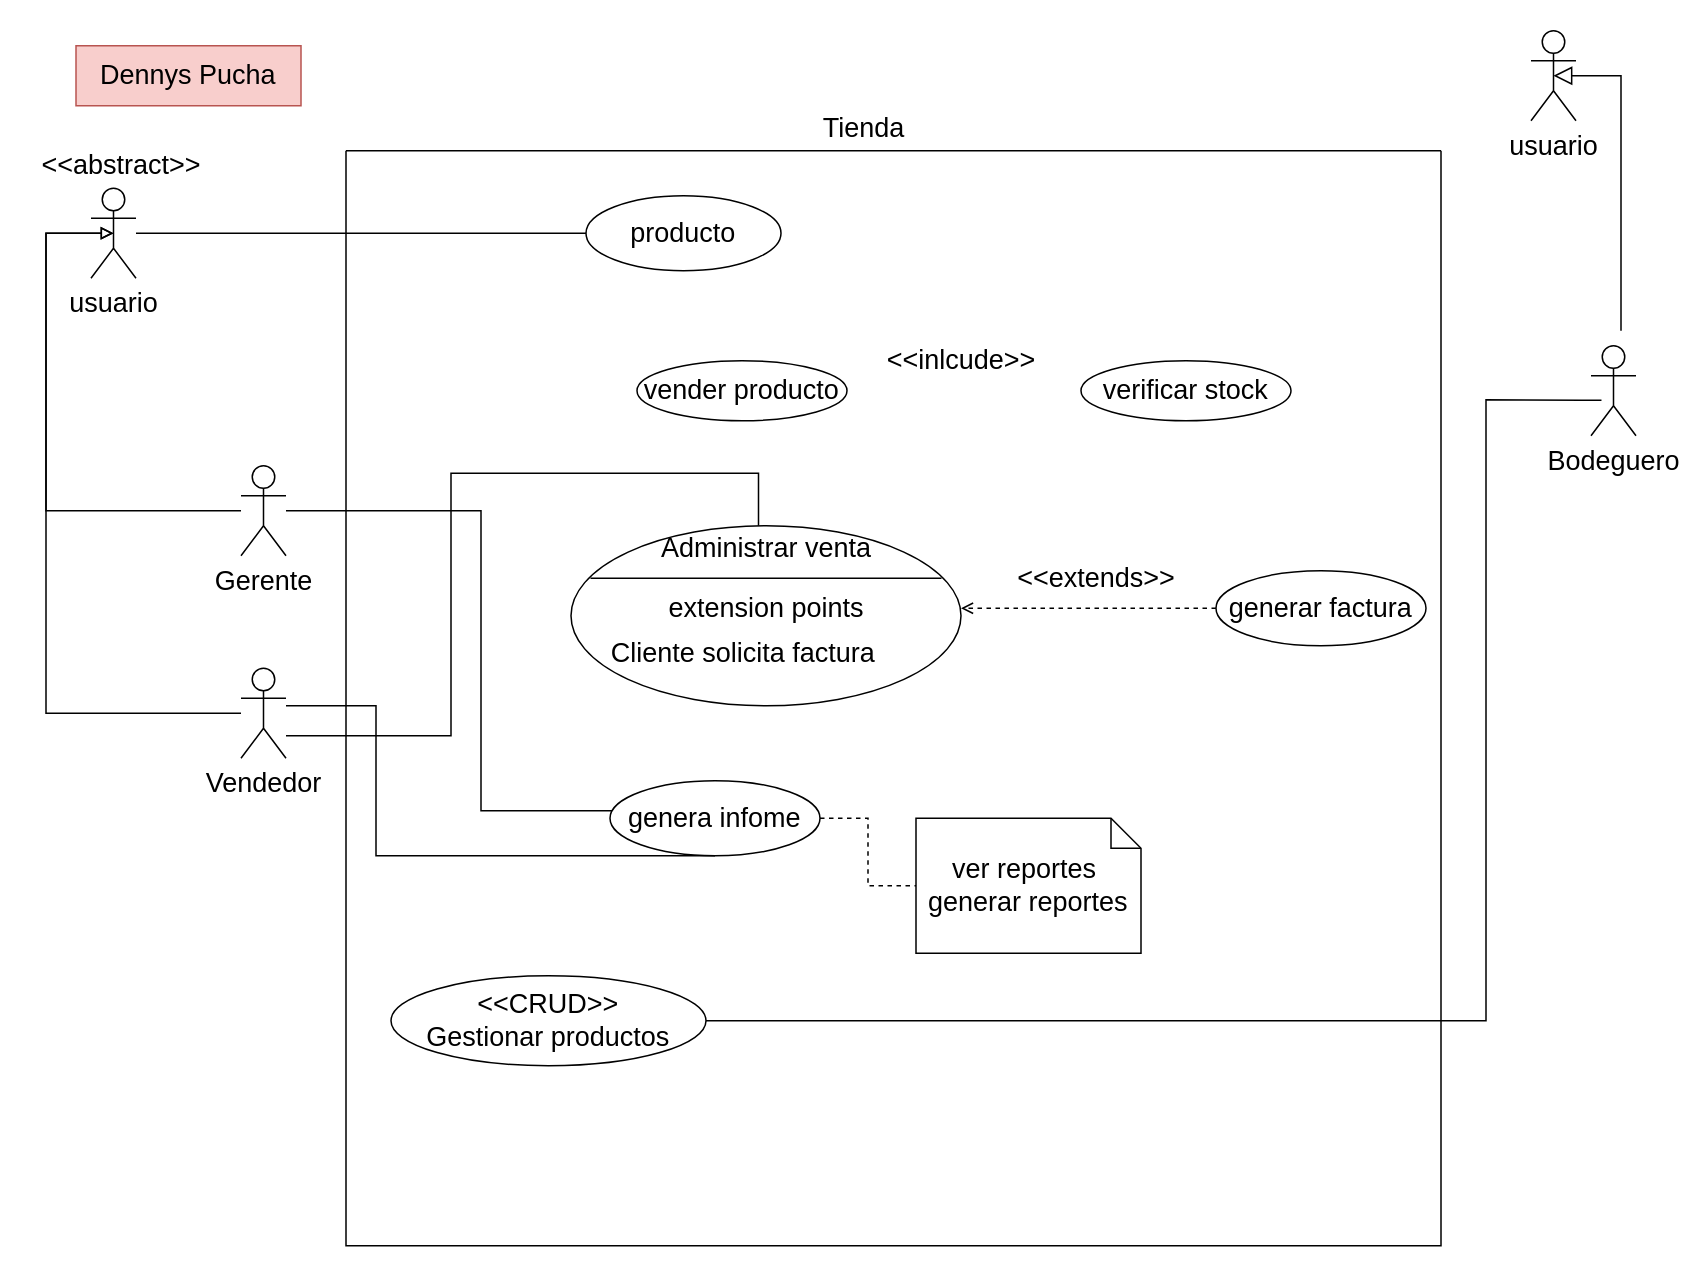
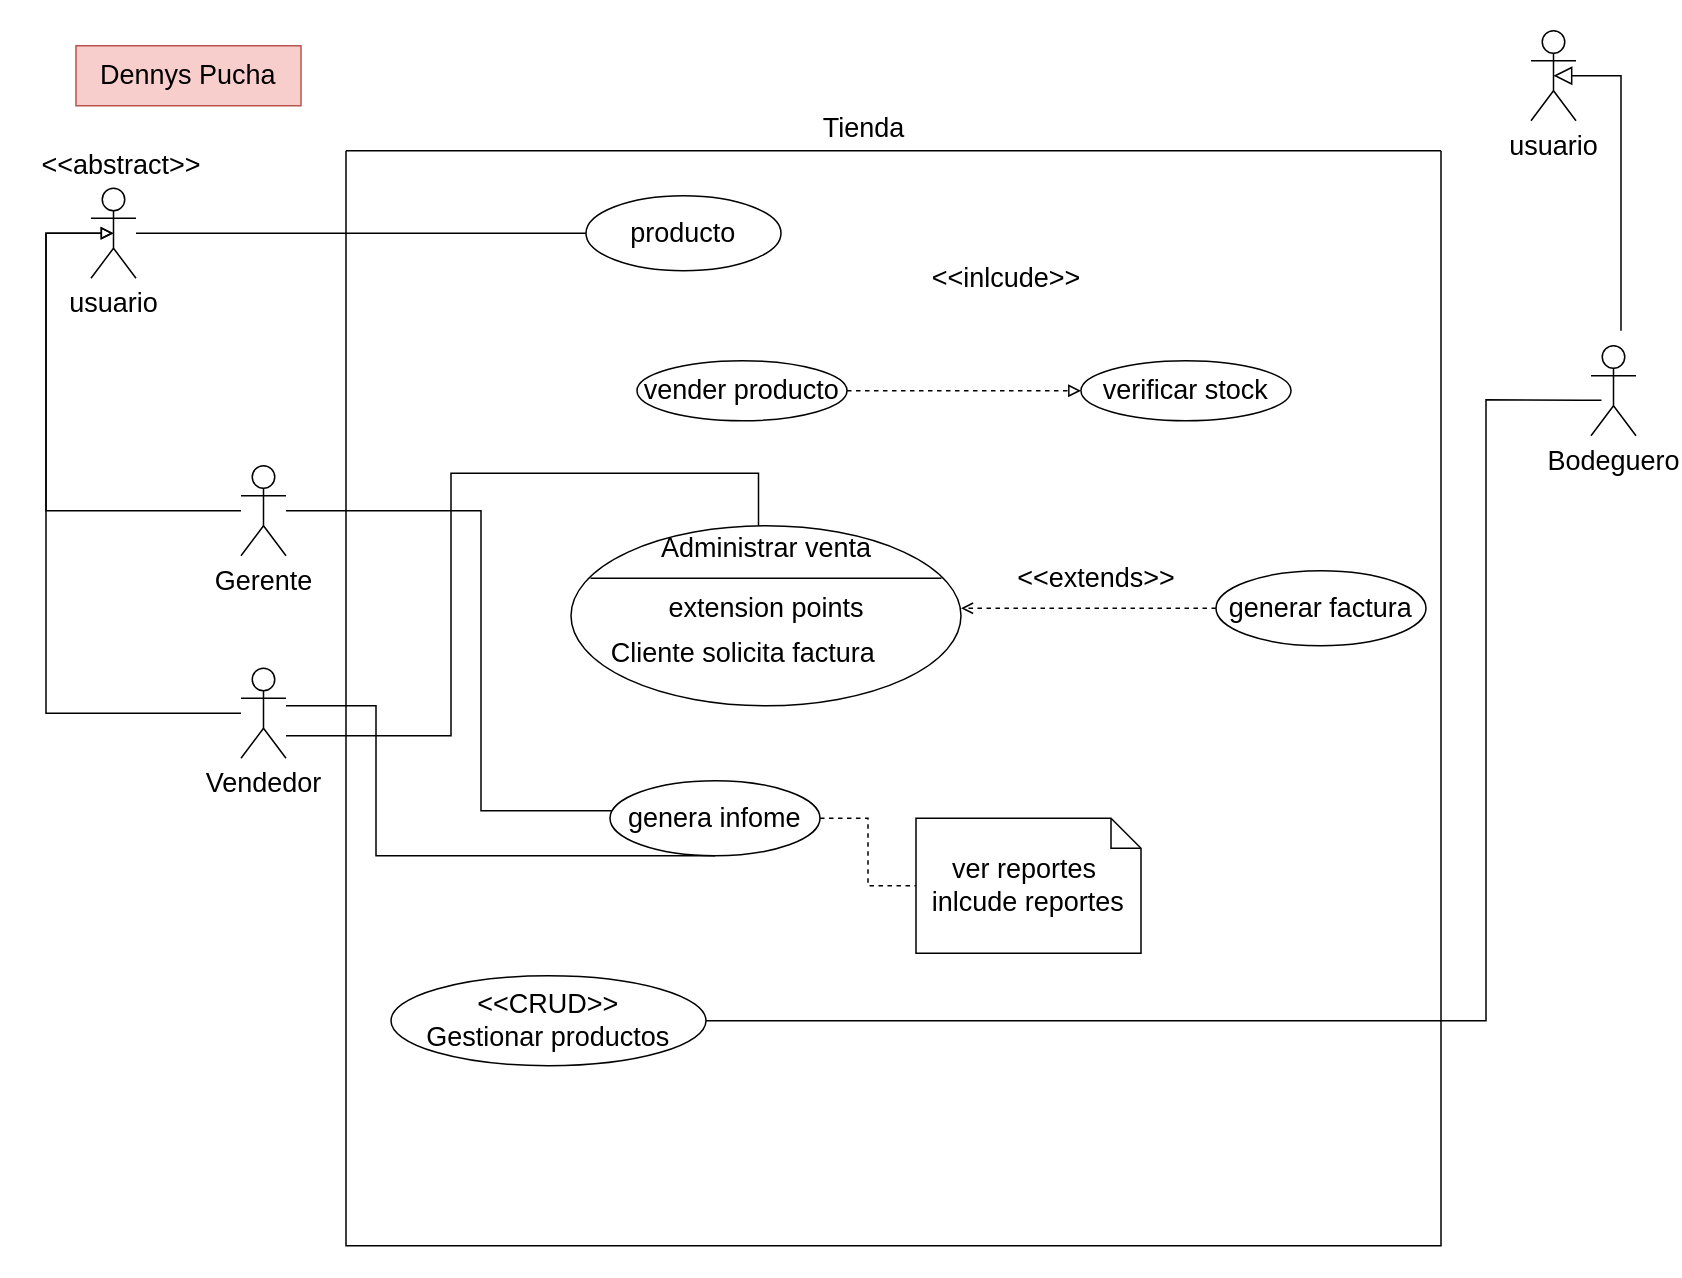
- <mxCell id="22" value="&amp;lt;&amp;lt;inlcude&amp;gt;&amp;gt;" style="text;html=1;align=center;verticalAlign=middle;resizable=0;points=[];autosize=1;strokeColor=none;fillColor=none;fontSize=18;" vertex="1" parent="1"><mxGeometry x="585" y="225" width="110" height="30" as="geometry" /></mxCell>
+ <mxCell id="22" value="&amp;lt;&amp;lt;inlcude&amp;gt;&amp;gt;" style="text;html=1;align=center;verticalAlign=middle;resizable=0;points=[];autosize=1;strokeColor=none;fillColor=none;fontSize=18;" vertex="1" parent="1"><mxGeometry x="615" y="170" width="110" height="30" as="geometry" /></mxCell>
+ <mxCell id="13" style="edgeStyle=orthogonalEdgeStyle;rounded=0;orthogonalLoop=1;jettySize=auto;html=1;fontSize=18;startArrow=none;startFill=0;endArrow=block;endFill=0;dashed=1;" edge="1" parent="1" source="14" target="15"><mxGeometry relative="1" as="geometry" /></mxCell>
- <mxCell id="19" value="ver reportes&amp;nbsp;&lt;br&gt;generar reportes" style="shape=note;size=20;whiteSpace=wrap;html=1;fontSize=18;" vertex="1" parent="1"><mxGeometry x="610" y="545" width="150" height="90" as="geometry" /></mxCell>
+ <mxCell id="19" value="ver reportes&amp;nbsp;&lt;br&gt;inlcude reportes" style="shape=note;size=20;whiteSpace=wrap;html=1;fontSize=18;" vertex="1" parent="1"><mxGeometry x="610" y="545" width="150" height="90" as="geometry" /></mxCell>
